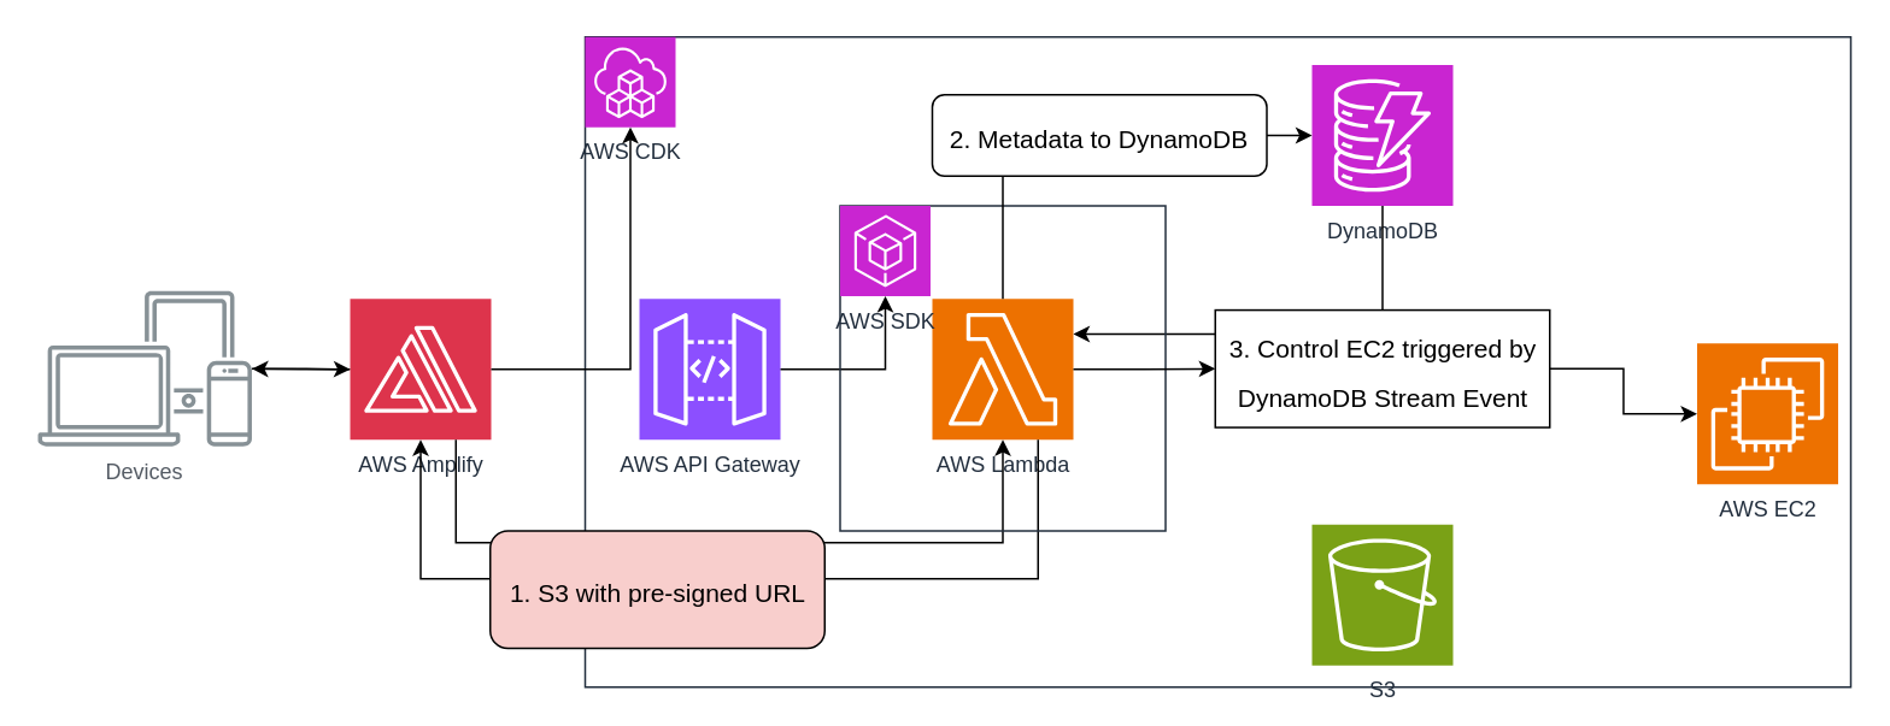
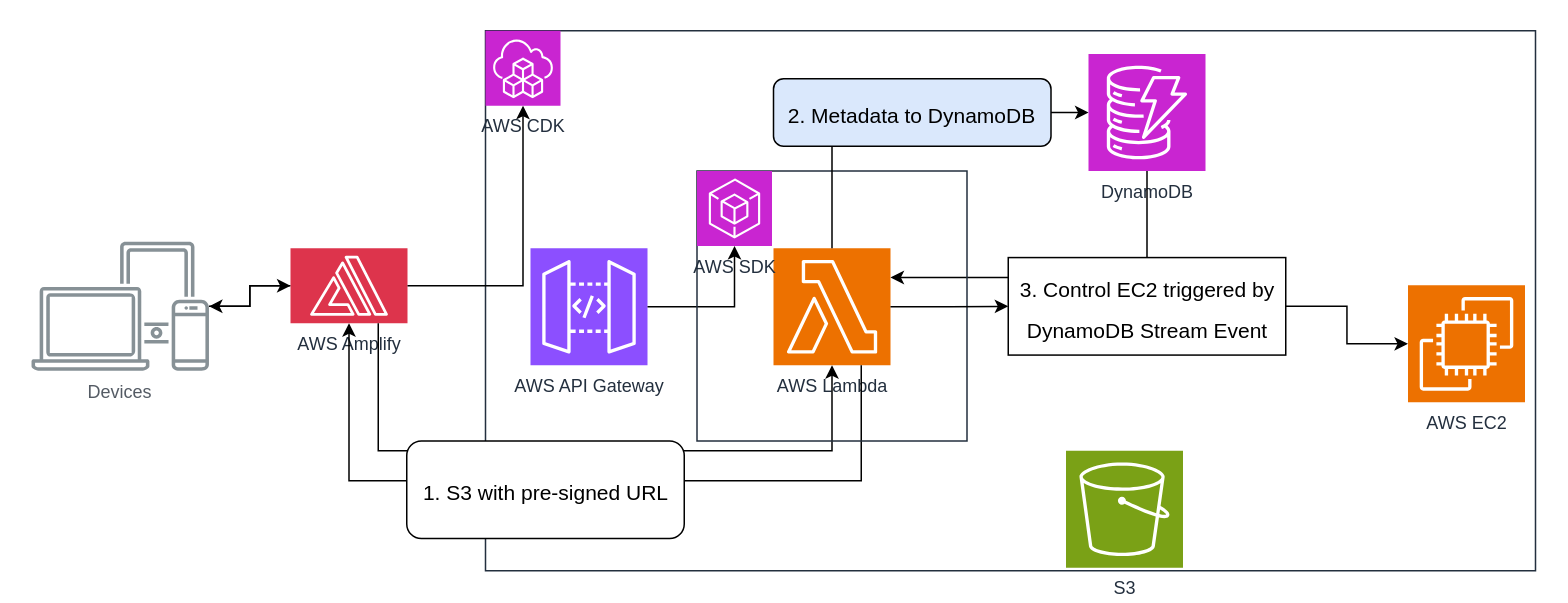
- <mxCell id="25" value="&lt;font style=&quot;font-weight: normal; font-size: 14px;&quot;&gt;2. Metadata to DynamoDB&lt;/font&gt;" style="rounded=1;whiteSpace=wrap;html=1;fontStyle=1;fontSize=22;" vertex="1" parent="1"><mxGeometry x="515" y="52" width="185" height="45" as="geometry" /></mxCell>
+ <mxCell id="25" value="&lt;font style=&quot;font-weight: normal; font-size: 14px;&quot;&gt;2. Metadata to DynamoDB&lt;/font&gt;" style="rounded=1;whiteSpace=wrap;html=1;fontStyle=1;fontSize=22;fillColor=#dae8fc;" vertex="1" parent="1"><mxGeometry x="515" y="52" width="185" height="45" as="geometry" /></mxCell>
- <mxCell id="5" value="AWS Amplify" style="sketch=0;points=[[0,0,0],[0.25,0,0],[0.5,0,0],[0.75,0,0],[1,0,0],[0,1,0],[0.25,1,0],[0.5,1,0],[0.75,1,0],[1,1,0],[0,0.25,0],[0,0.5,0],[0,0.75,0],[1,0.25,0],[1,0.5,0],[1,0.75,0]];outlineConnect=0;fontColor=#232F3E;fillColor=#DD344C;strokeColor=#ffffff;dashed=0;verticalLabelPosition=bottom;verticalAlign=top;align=center;html=1;fontSize=12;fontStyle=0;aspect=fixed;shape=mxgraph.aws4.resourceIcon;resIcon=mxgraph.aws4.amplify;" vertex="1" parent="1"><mxGeometry x="193" y="165" width="78" height="78" as="geometry" /></mxCell>
+ <mxCell id="5" value="AWS Amplify" style="sketch=0;points=[[0,0,0],[0.25,0,0],[0.5,0,0],[0.75,0,0],[1,0,0],[0,1,0],[0.25,1,0],[0.5,1,0],[0.75,1,0],[1,1,0],[0,0.25,0],[0,0.5,0],[0,0.75,0],[1,0.25,0],[1,0.5,0],[1,0.75,0]];outlineConnect=0;fontColor=#232F3E;fillColor=#DD344C;strokeColor=#ffffff;dashed=0;verticalLabelPosition=bottom;verticalAlign=top;align=center;html=1;fontSize=12;fontStyle=0;aspect=fixed;shape=mxgraph.aws4.resourceIcon;resIcon=mxgraph.aws4.amplify;" vertex="1" parent="1"><mxGeometry x="193" y="165" width="78" height="50" as="geometry" /></mxCell>
- <mxCell id="17" value="&lt;font style=&quot;font-weight: normal; font-size: 14px;&quot;&gt;1. S3 with pre-signed URL&lt;/font&gt;" style="rounded=1;whiteSpace=wrap;html=1;fontStyle=1;fontSize=22;fillColor=#f8cecc;" parent="1" vertex="1"><mxGeometry x="270.5" y="293.5" width="185" height="65" as="geometry" /></mxCell>
+ <mxCell id="17" value="&lt;font style=&quot;font-weight: normal; font-size: 14px;&quot;&gt;1. S3 with pre-signed URL&lt;/font&gt;" style="rounded=1;whiteSpace=wrap;html=1;fontStyle=1;fontSize=22;" parent="1" vertex="1"><mxGeometry x="270.5" y="293.5" width="185" height="65" as="geometry" /></mxCell>
- <mxCell id="10" value="S3" style="sketch=0;points=[[0,0,0],[0.25,0,0],[0.5,0,0],[0.75,0,0],[1,0,0],[0,1,0],[0.25,1,0],[0.5,1,0],[0.75,1,0],[1,1,0],[0,0.25,0],[0,0.5,0],[0,0.75,0],[1,0.25,0],[1,0.5,0],[1,0.75,0]];outlineConnect=0;fontColor=#232F3E;fillColor=#7AA116;strokeColor=#ffffff;dashed=0;verticalLabelPosition=bottom;verticalAlign=top;align=center;html=1;fontSize=12;fontStyle=0;aspect=fixed;shape=mxgraph.aws4.resourceIcon;resIcon=mxgraph.aws4.s3;" vertex="1" parent="1"><mxGeometry x="725" y="290" width="78" height="78" as="geometry" /></mxCell>
+ <mxCell id="10" value="S3" style="sketch=0;points=[[0,0,0],[0.25,0,0],[0.5,0,0],[0.75,0,0],[1,0,0],[0,1,0],[0.25,1,0],[0.5,1,0],[0.75,1,0],[1,1,0],[0,0.25,0],[0,0.5,0],[0,0.75,0],[1,0.25,0],[1,0.5,0],[1,0.75,0]];outlineConnect=0;fontColor=#232F3E;fillColor=#7AA116;strokeColor=#ffffff;dashed=0;verticalLabelPosition=bottom;verticalAlign=top;align=center;html=1;fontSize=12;fontStyle=0;aspect=fixed;shape=mxgraph.aws4.resourceIcon;resIcon=mxgraph.aws4.s3;" vertex="1" parent="1"><mxGeometry x="710" y="300" width="78" height="78" as="geometry" /></mxCell>
